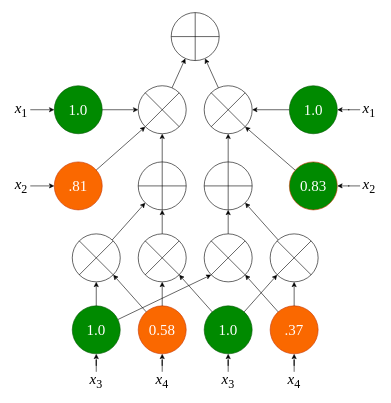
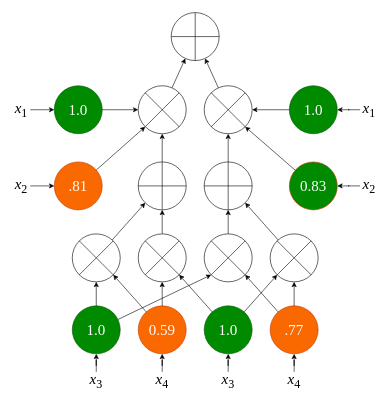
- <mxCell id="9" value="&lt;font color=&quot;#ffffff&quot;&gt;0.58&lt;/font&gt;" style="ellipse;whiteSpace=wrap;html=1;aspect=fixed;fontFamily=Times New Roman;fontSize=25;fontColor=#000000;fillColor=#fa6800;strokeColor=#C73500;" parent="8" vertex="1"><mxGeometry width="80" height="80" as="geometry" /></mxCell>
+ <mxCell id="9" value="&lt;font color=&quot;#ffffff&quot;&gt;0.59&lt;/font&gt;" style="ellipse;whiteSpace=wrap;html=1;aspect=fixed;fontFamily=Times New Roman;fontSize=25;fontColor=#000000;fillColor=#fa6800;strokeColor=#C73500;" parent="8" vertex="1"><mxGeometry width="80" height="80" as="geometry" /></mxCell>
- <mxCell id="18" value=".37" style="ellipse;whiteSpace=wrap;html=1;aspect=fixed;fontFamily=Times New Roman;fontSize=25;fontColor=#FFFFFF;fillColor=#fa6800;strokeColor=#C73500;" parent="17" vertex="1"><mxGeometry width="80" height="80" as="geometry" /></mxCell>
+ <mxCell id="18" value=".77" style="ellipse;whiteSpace=wrap;html=1;aspect=fixed;fontFamily=Times New Roman;fontSize=25;fontColor=#FFFFFF;fillColor=#fa6800;strokeColor=#C73500;" parent="17" vertex="1"><mxGeometry width="80" height="80" as="geometry" /></mxCell>
